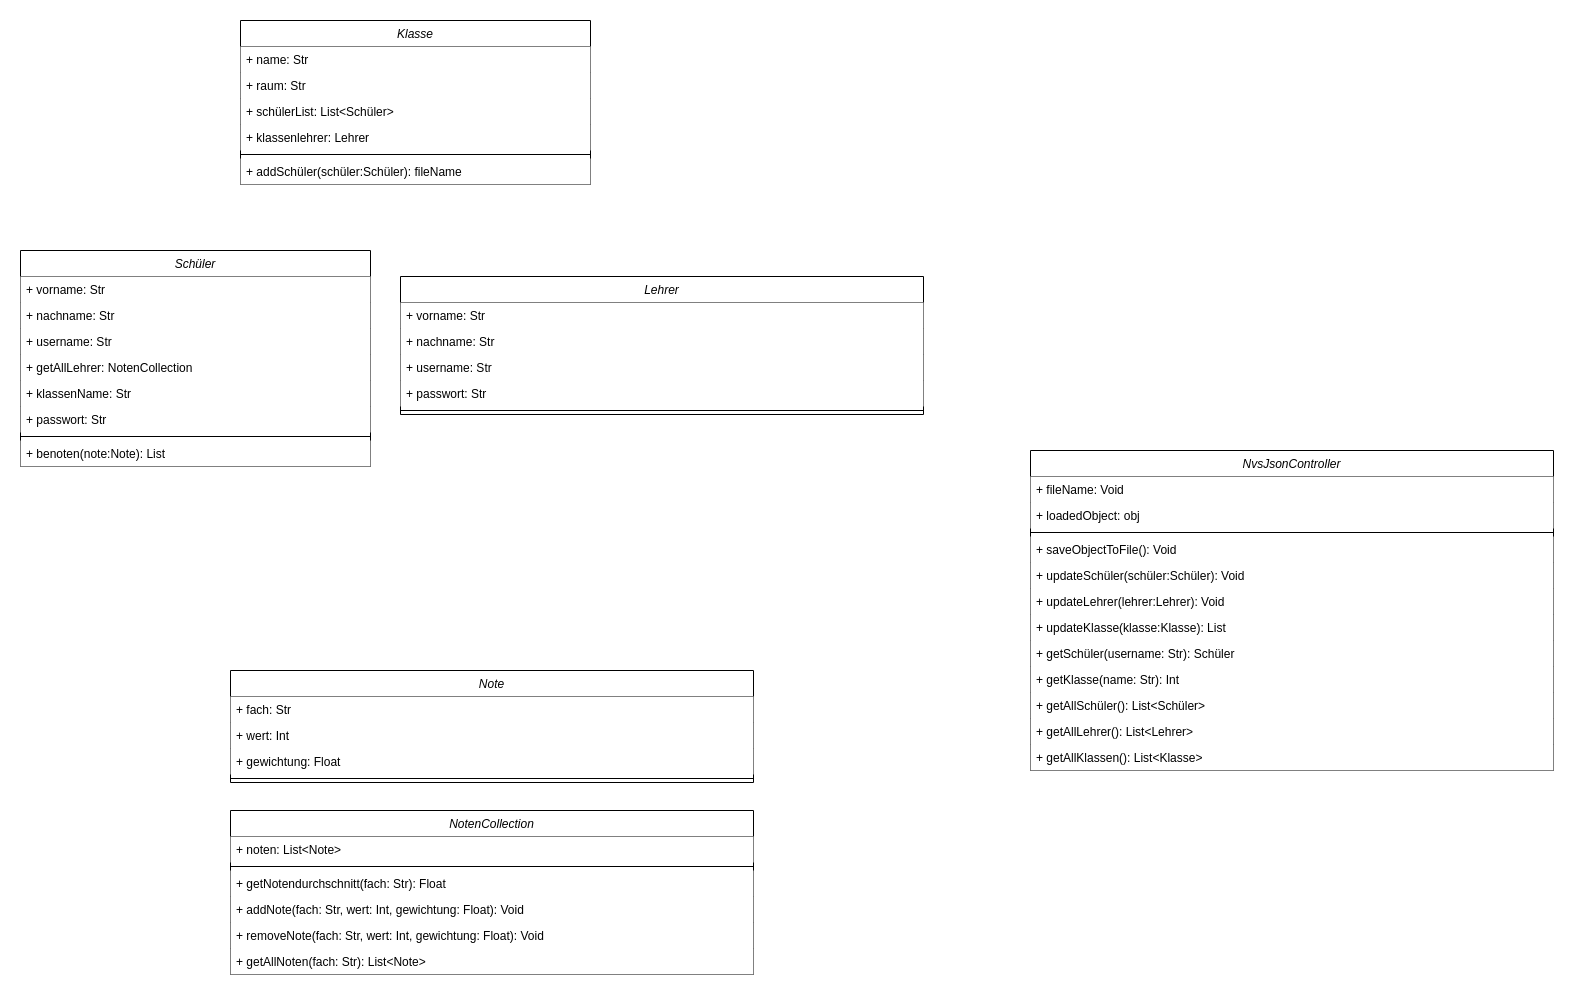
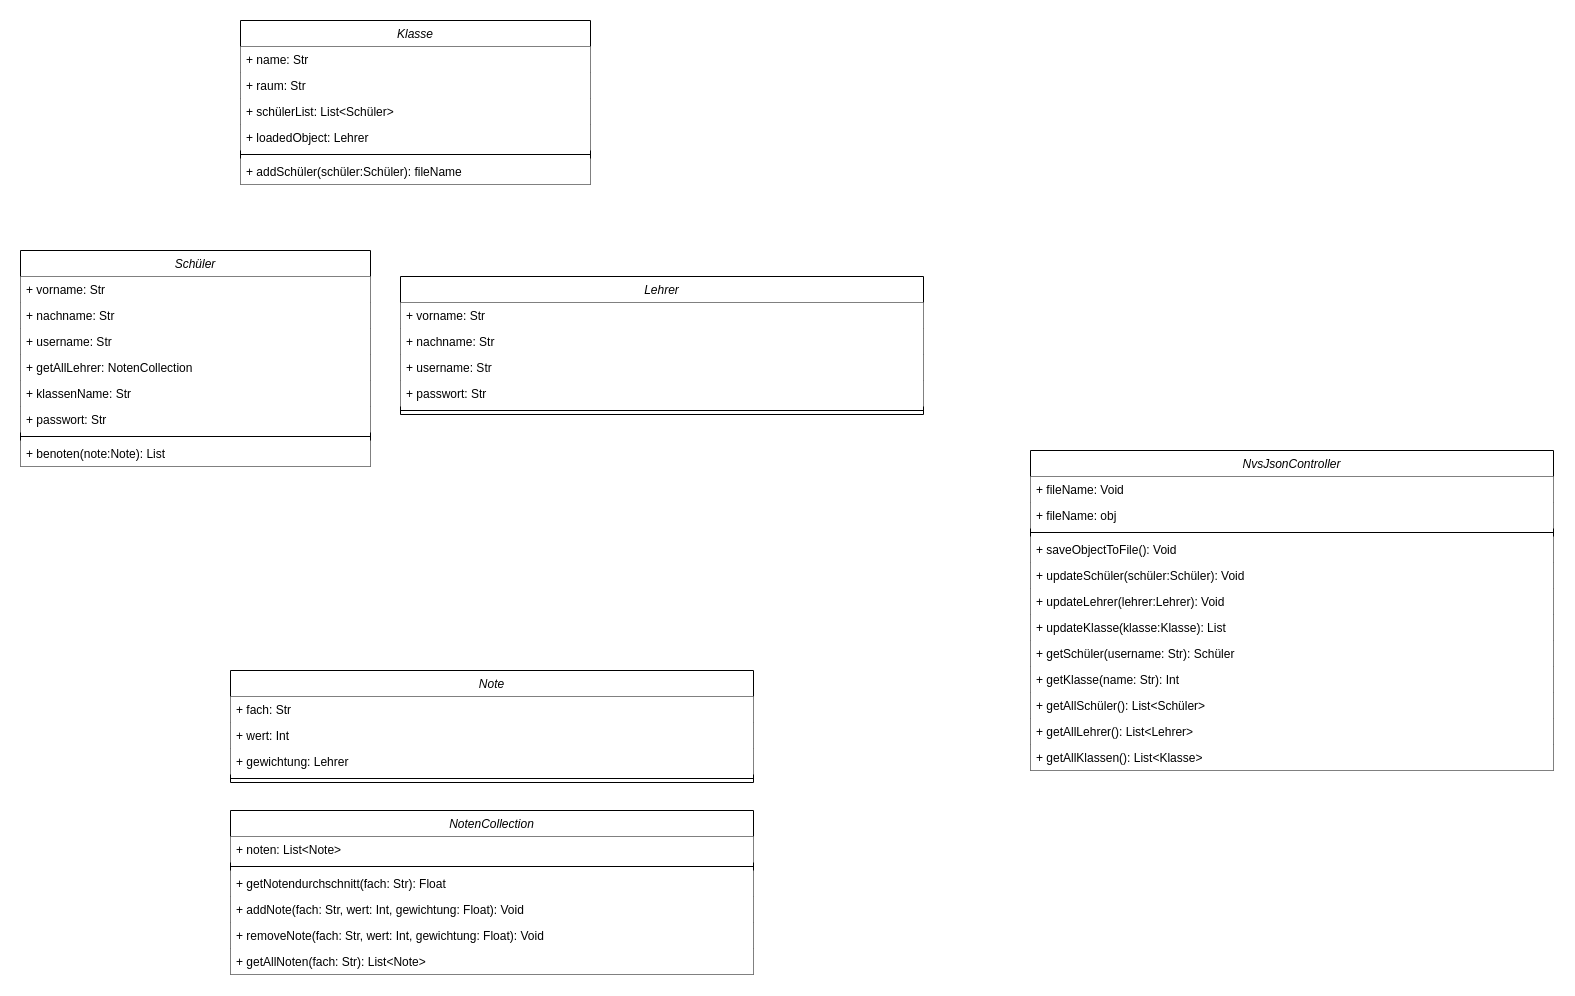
- <mxCell id="21" value="+ klassenlehrer: Lehrer" style="text;align=left;verticalAlign=top;spacingLeft=4;spacingRight=4;overflow=hidden;rotatable=0;points=[[0,0.5],[1,0.5]];portConstraint=eastwest;fillColor=default;" parent="17" vertex="1"><mxGeometry y="104" width="350" height="26" as="geometry" /></mxCell>
+ <mxCell id="21" value="+ loadedObject: Lehrer" style="text;align=left;verticalAlign=top;spacingLeft=4;spacingRight=4;overflow=hidden;rotatable=0;points=[[0,0.5],[1,0.5]];portConstraint=eastwest;fillColor=default;" parent="17" vertex="1"><mxGeometry y="104" width="350" height="26" as="geometry" /></mxCell>
- <mxCell id="38" value="+ loadedObject: obj" style="text;align=left;verticalAlign=top;spacingLeft=4;spacingRight=4;overflow=hidden;rotatable=0;points=[[0,0.5],[1,0.5]];portConstraint=eastwest;fillColor=default;" parent="36" vertex="1"><mxGeometry y="52" width="523" height="26" as="geometry" /></mxCell>
+ <mxCell id="38" value="+ fileName: obj" style="text;align=left;verticalAlign=top;spacingLeft=4;spacingRight=4;overflow=hidden;rotatable=0;points=[[0,0.5],[1,0.5]];portConstraint=eastwest;fillColor=default;" parent="36" vertex="1"><mxGeometry y="52" width="523" height="26" as="geometry" /></mxCell>
- <mxCell id="34" value="+ gewichtung: Float" style="text;align=left;verticalAlign=top;spacingLeft=4;spacingRight=4;overflow=hidden;rotatable=0;points=[[0,0.5],[1,0.5]];portConstraint=eastwest;rounded=0;shadow=0;html=0;fillColor=default;" parent="31" vertex="1"><mxGeometry y="78" width="523" height="26" as="geometry" /></mxCell>
+ <mxCell id="34" value="+ gewichtung: Lehrer" style="text;align=left;verticalAlign=top;spacingLeft=4;spacingRight=4;overflow=hidden;rotatable=0;points=[[0,0.5],[1,0.5]];portConstraint=eastwest;rounded=0;shadow=0;html=0;fillColor=default;" parent="31" vertex="1"><mxGeometry y="78" width="523" height="26" as="geometry" /></mxCell>
